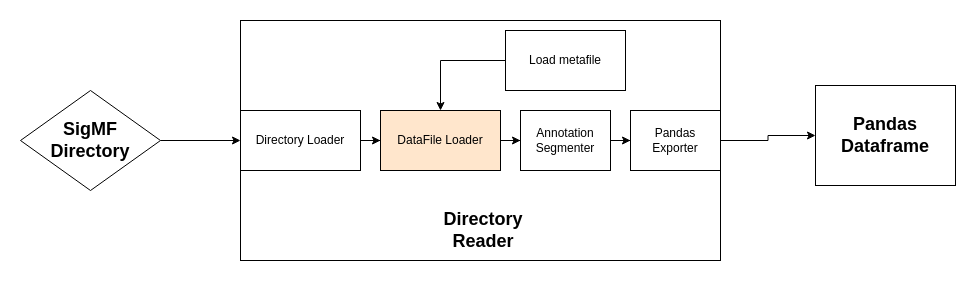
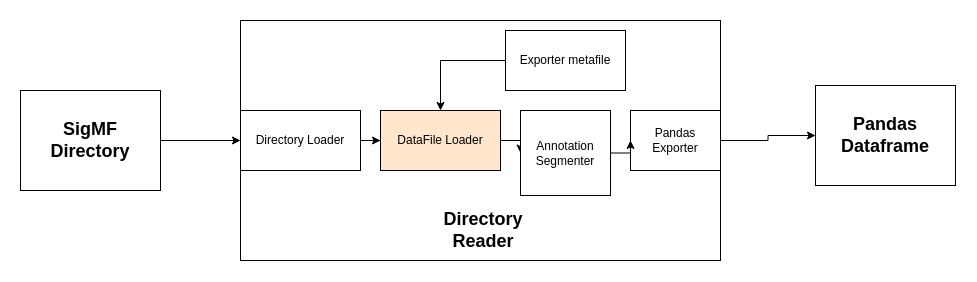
- <mxCell id="11" value="Load metafile" style="rounded=0;whiteSpace=wrap;html=1;" vertex="1" parent="1"><mxGeometry x="505" y="30" width="120" height="60" as="geometry" /></mxCell>
+ <mxCell id="11" value="Exporter metafile" style="rounded=0;whiteSpace=wrap;html=1;" vertex="1" parent="1"><mxGeometry x="505" y="30" width="120" height="60" as="geometry" /></mxCell>
- <mxCell id="6" value="&lt;h2&gt;SigMF Directory&lt;/h2&gt;" style="rhombus;whiteSpace=wrap;html=1;" vertex="1" parent="1"><mxGeometry x="20" y="90" width="140" height="100" as="geometry" /></mxCell>
+ <mxCell id="6" value="&lt;h2&gt;SigMF Directory&lt;/h2&gt;" style="rounded=0;whiteSpace=wrap;html=1;" vertex="1" parent="1"><mxGeometry x="20" y="90" width="140" height="100" as="geometry" /></mxCell>
- <mxCell id="15" value="Annotation Segmenter" style="rounded=0;whiteSpace=wrap;html=1;" vertex="1" parent="1"><mxGeometry x="520" y="110" width="90" height="60" as="geometry" /></mxCell>
+ <mxCell id="15" value="Annotation Segmenter" style="rounded=0;whiteSpace=wrap;html=1;" vertex="1" parent="1"><mxGeometry x="520" y="110" width="90" height="85" as="geometry" /></mxCell>
